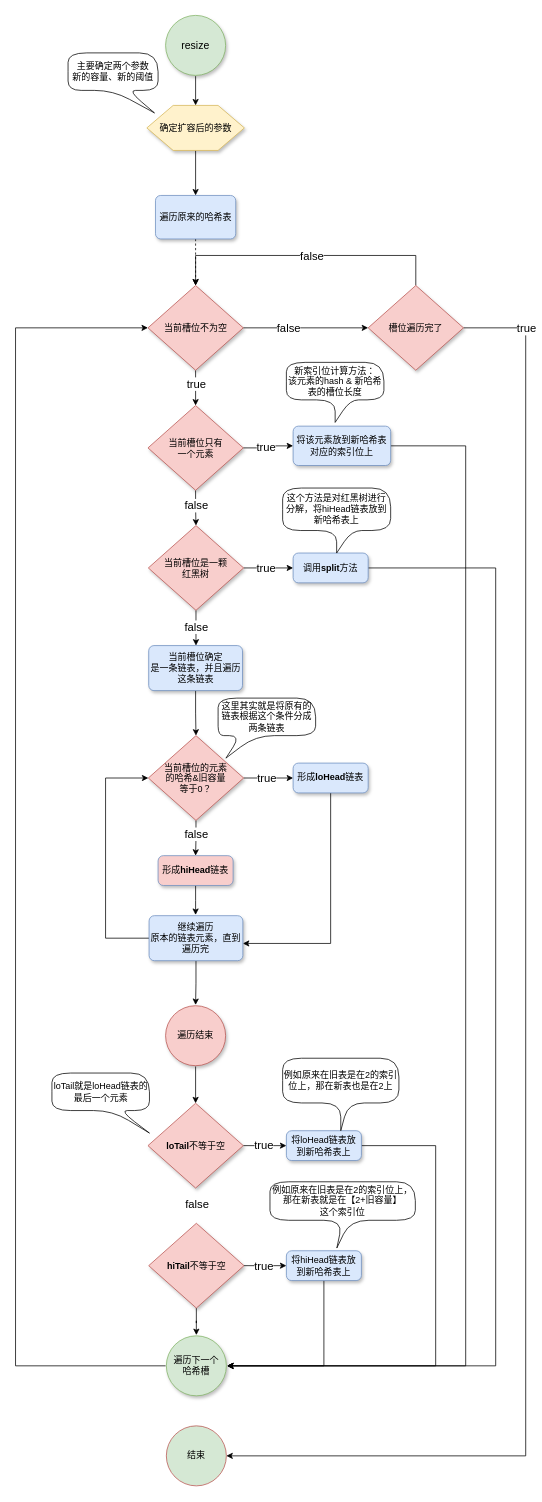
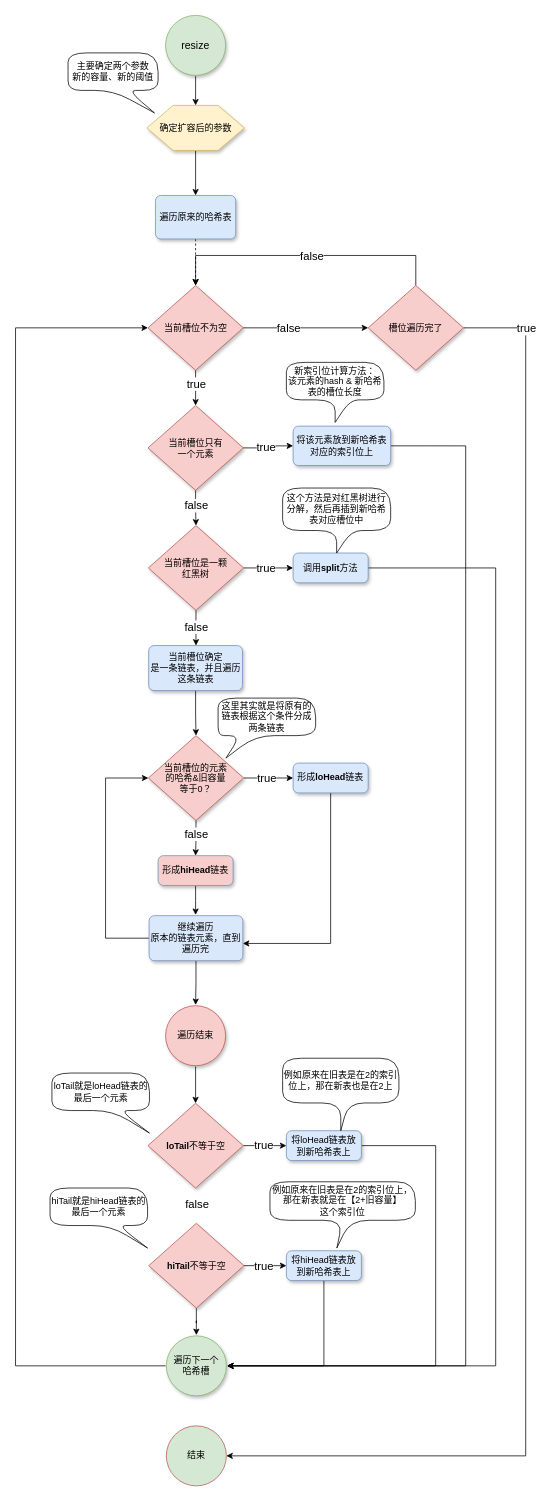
- <mxCell id="70" value="这个方法是对红黑树进行分解，将hiHead链表放到新哈希表上" style="shape=callout;whiteSpace=wrap;html=1;perimeter=calloutPerimeter;rounded=1;arcSize=50;position2=0.5;" parent="1" vertex="1"><mxGeometry x="376" y="650" width="144" height="86.63" as="geometry" /></mxCell>
+ <mxCell id="70" value="这个方法是对红黑树进行分解，然后再插到新哈希表对应槽位中" style="shape=callout;whiteSpace=wrap;html=1;perimeter=calloutPerimeter;rounded=1;arcSize=50;position2=0.5;" parent="1" vertex="1"><mxGeometry x="376" y="650" width="144" height="86.63" as="geometry" /></mxCell>
+ <mxCell id="53" value="hiTail就是hiHead链表的最后一个元素" style="shape=callout;whiteSpace=wrap;html=1;perimeter=calloutPerimeter;rounded=1;arcSize=50;position2=1;size=30;position=0.62;base=10;" parent="1" vertex="1"><mxGeometry x="66" y="1583" width="130" height="80" as="geometry" /></mxCell>
